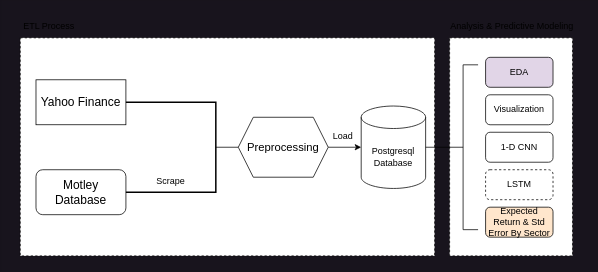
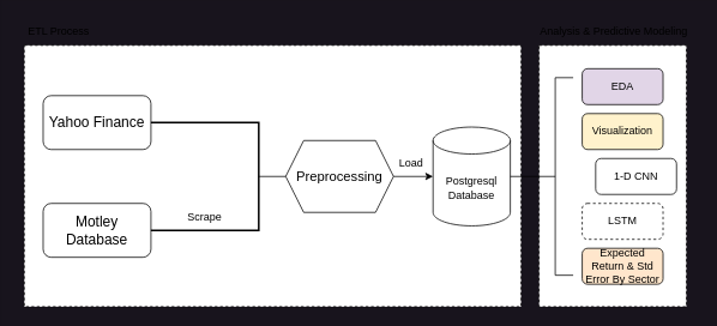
- <mxCell id="5" value="Yahoo Finance" style="whiteSpace=wrap;html=1;fontSize=16;rounded=0;" parent="1" vertex="1"><mxGeometry x="47" y="106" width="120" height="60" as="geometry" /></mxCell>
+ <mxCell id="5" value="Yahoo Finance" style="rounded=1;whiteSpace=wrap;html=1;fontSize=16;" parent="1" vertex="1"><mxGeometry x="47" y="106" width="120" height="60" as="geometry" /></mxCell>
- <mxCell id="19" value="Visualization" style="rounded=1;whiteSpace=wrap;html=1;" parent="1" vertex="1"><mxGeometry x="647" y="126" width="90" height="40" as="geometry" /></mxCell>
+ <mxCell id="19" value="Visualization" style="rounded=1;whiteSpace=wrap;html=1;fillColor=#fff2cc;" parent="1" vertex="1"><mxGeometry x="647" y="126" width="90" height="40" as="geometry" /></mxCell>
- <mxCell id="16" value="1-D CNN" style="rounded=1;whiteSpace=wrap;html=1;" parent="1" vertex="1"><mxGeometry x="647" y="176" width="90" height="40" as="geometry" /></mxCell>
+ <mxCell id="16" value="1-D CNN" style="rounded=1;whiteSpace=wrap;html=1;" parent="1" vertex="1"><mxGeometry x="662" y="176" width="90" height="40" as="geometry" /></mxCell>
